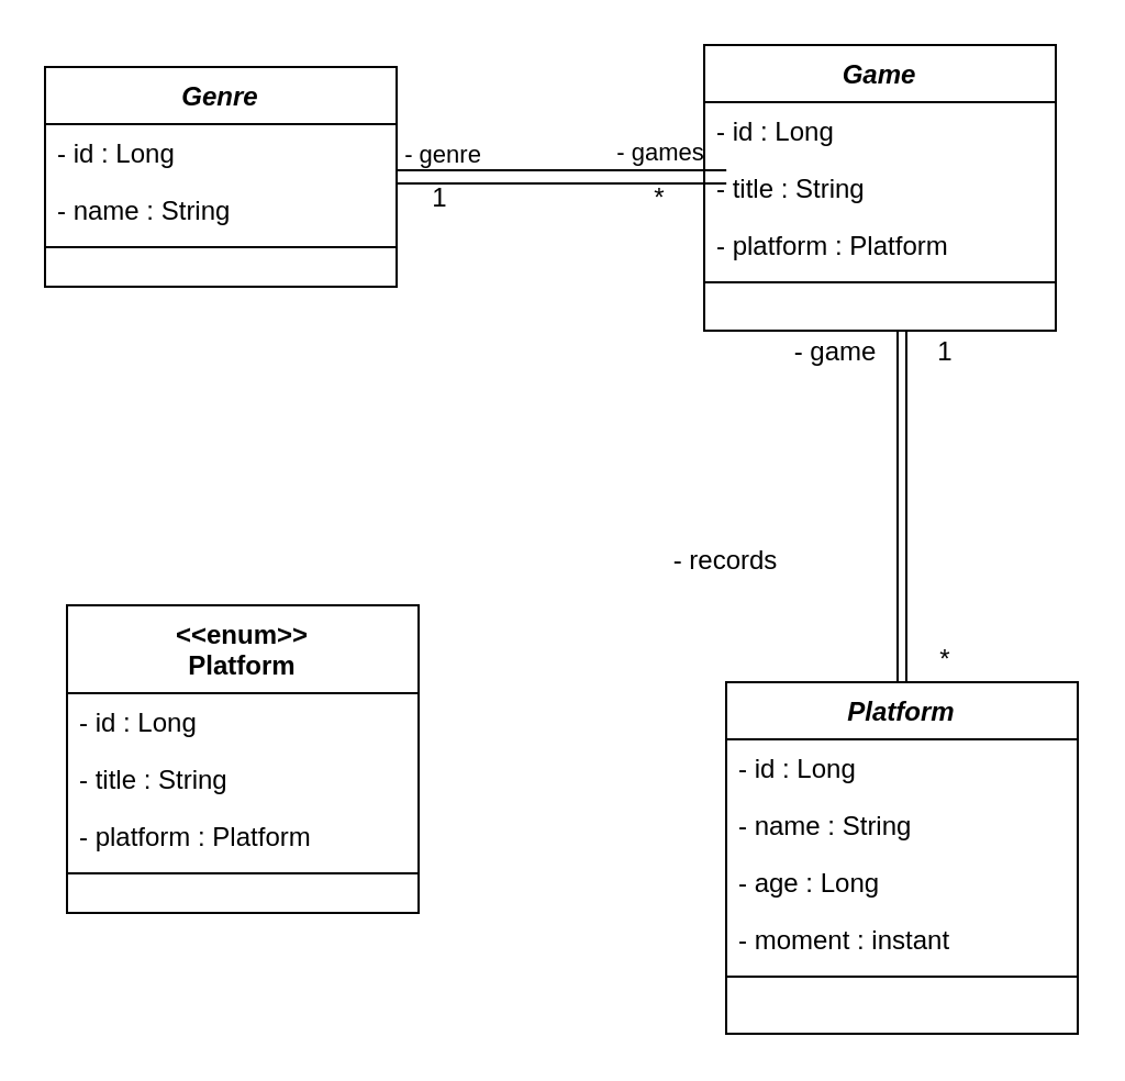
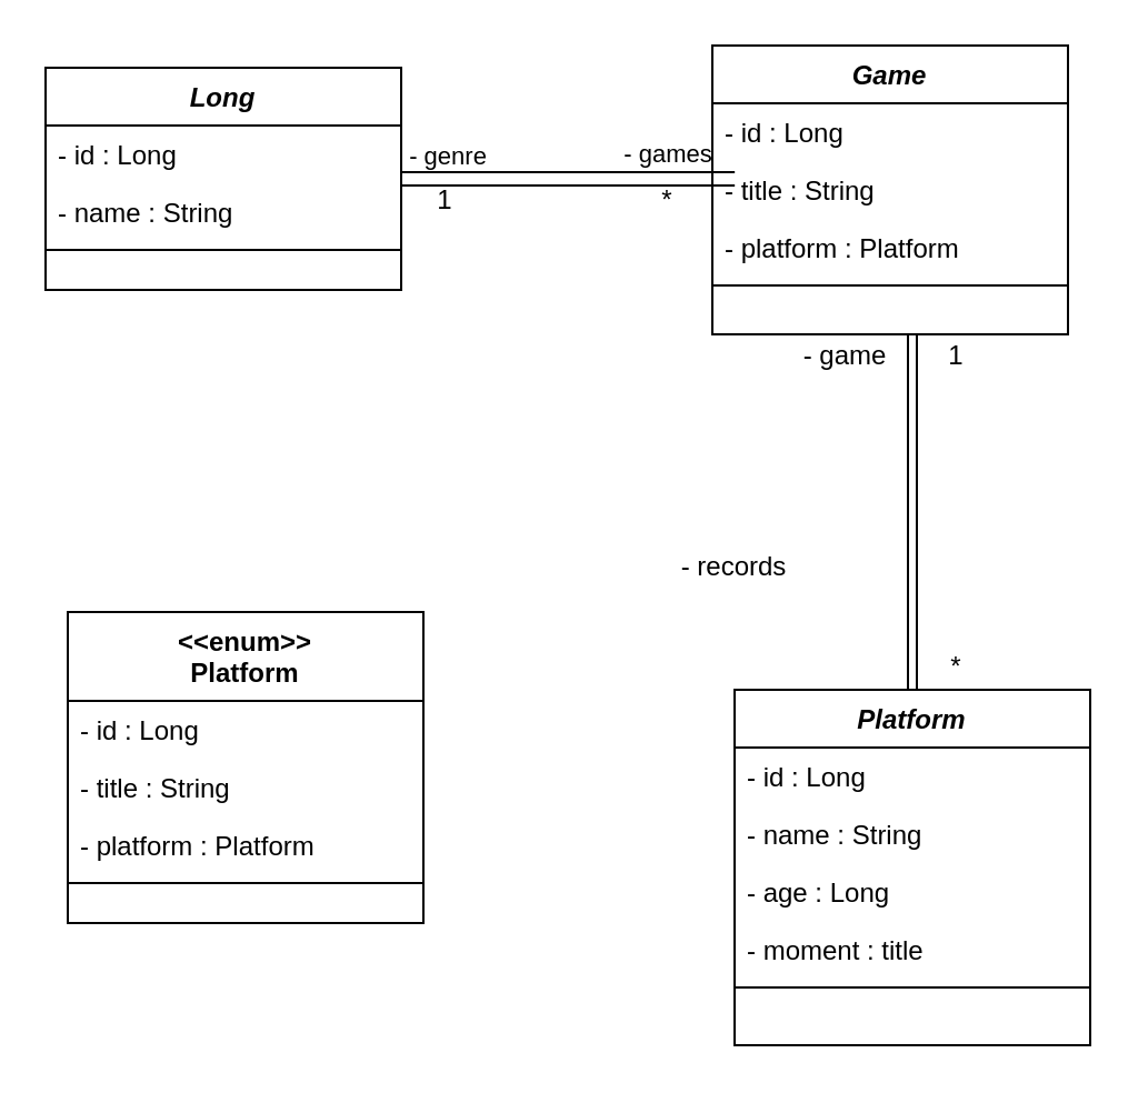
- <mxCell id="5" value="Genre" style="swimlane;fontStyle=3;align=center;verticalAlign=top;childLayout=stackLayout;horizontal=1;startSize=26;horizontalStack=0;resizeParent=1;resizeLast=0;collapsible=1;marginBottom=0;rounded=0;shadow=0;strokeWidth=1;" vertex="1" parent="1"><mxGeometry x="20" y="30" width="160" height="100" as="geometry"><mxRectangle x="230" y="140" width="160" height="26" as="alternateBounds" /></mxGeometry></mxCell>
+ <mxCell id="5" value="Long" style="swimlane;fontStyle=3;align=center;verticalAlign=top;childLayout=stackLayout;horizontal=1;startSize=26;horizontalStack=0;resizeParent=1;resizeLast=0;collapsible=1;marginBottom=0;rounded=0;shadow=0;strokeWidth=1;" vertex="1" parent="1"><mxGeometry x="20" y="30" width="160" height="100" as="geometry"><mxRectangle x="230" y="140" width="160" height="26" as="alternateBounds" /></mxGeometry></mxCell>
- <mxCell id="27" value="- moment : instant" style="text;align=left;verticalAlign=top;spacingLeft=4;spacingRight=4;overflow=hidden;rotatable=0;points=[[0,0.5],[1,0.5]];portConstraint=eastwest;rounded=0;shadow=0;html=0;" vertex="1" parent="22"><mxGeometry y="104" width="160" height="26" as="geometry" /></mxCell>
+ <mxCell id="27" value="- moment : title" style="text;align=left;verticalAlign=top;spacingLeft=4;spacingRight=4;overflow=hidden;rotatable=0;points=[[0,0.5],[1,0.5]];portConstraint=eastwest;rounded=0;shadow=0;html=0;" vertex="1" parent="22"><mxGeometry y="104" width="160" height="26" as="geometry" /></mxCell>
